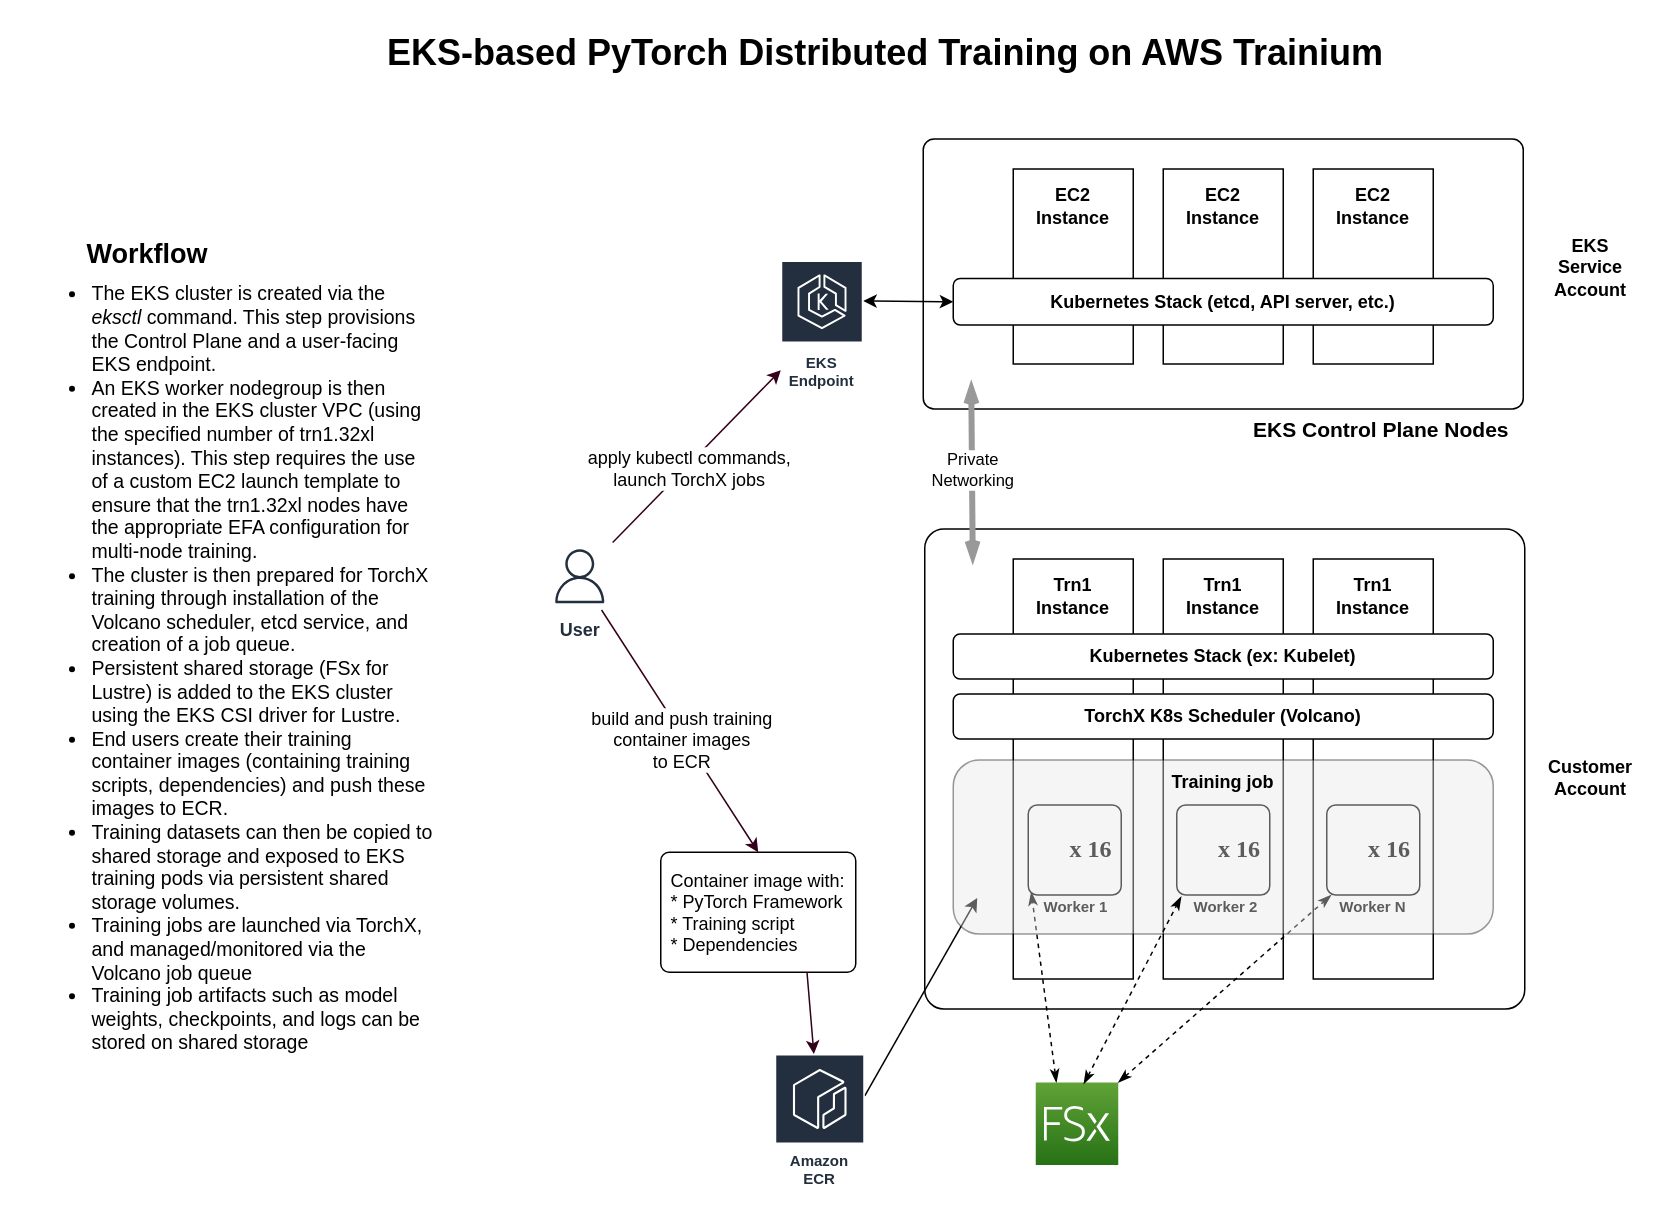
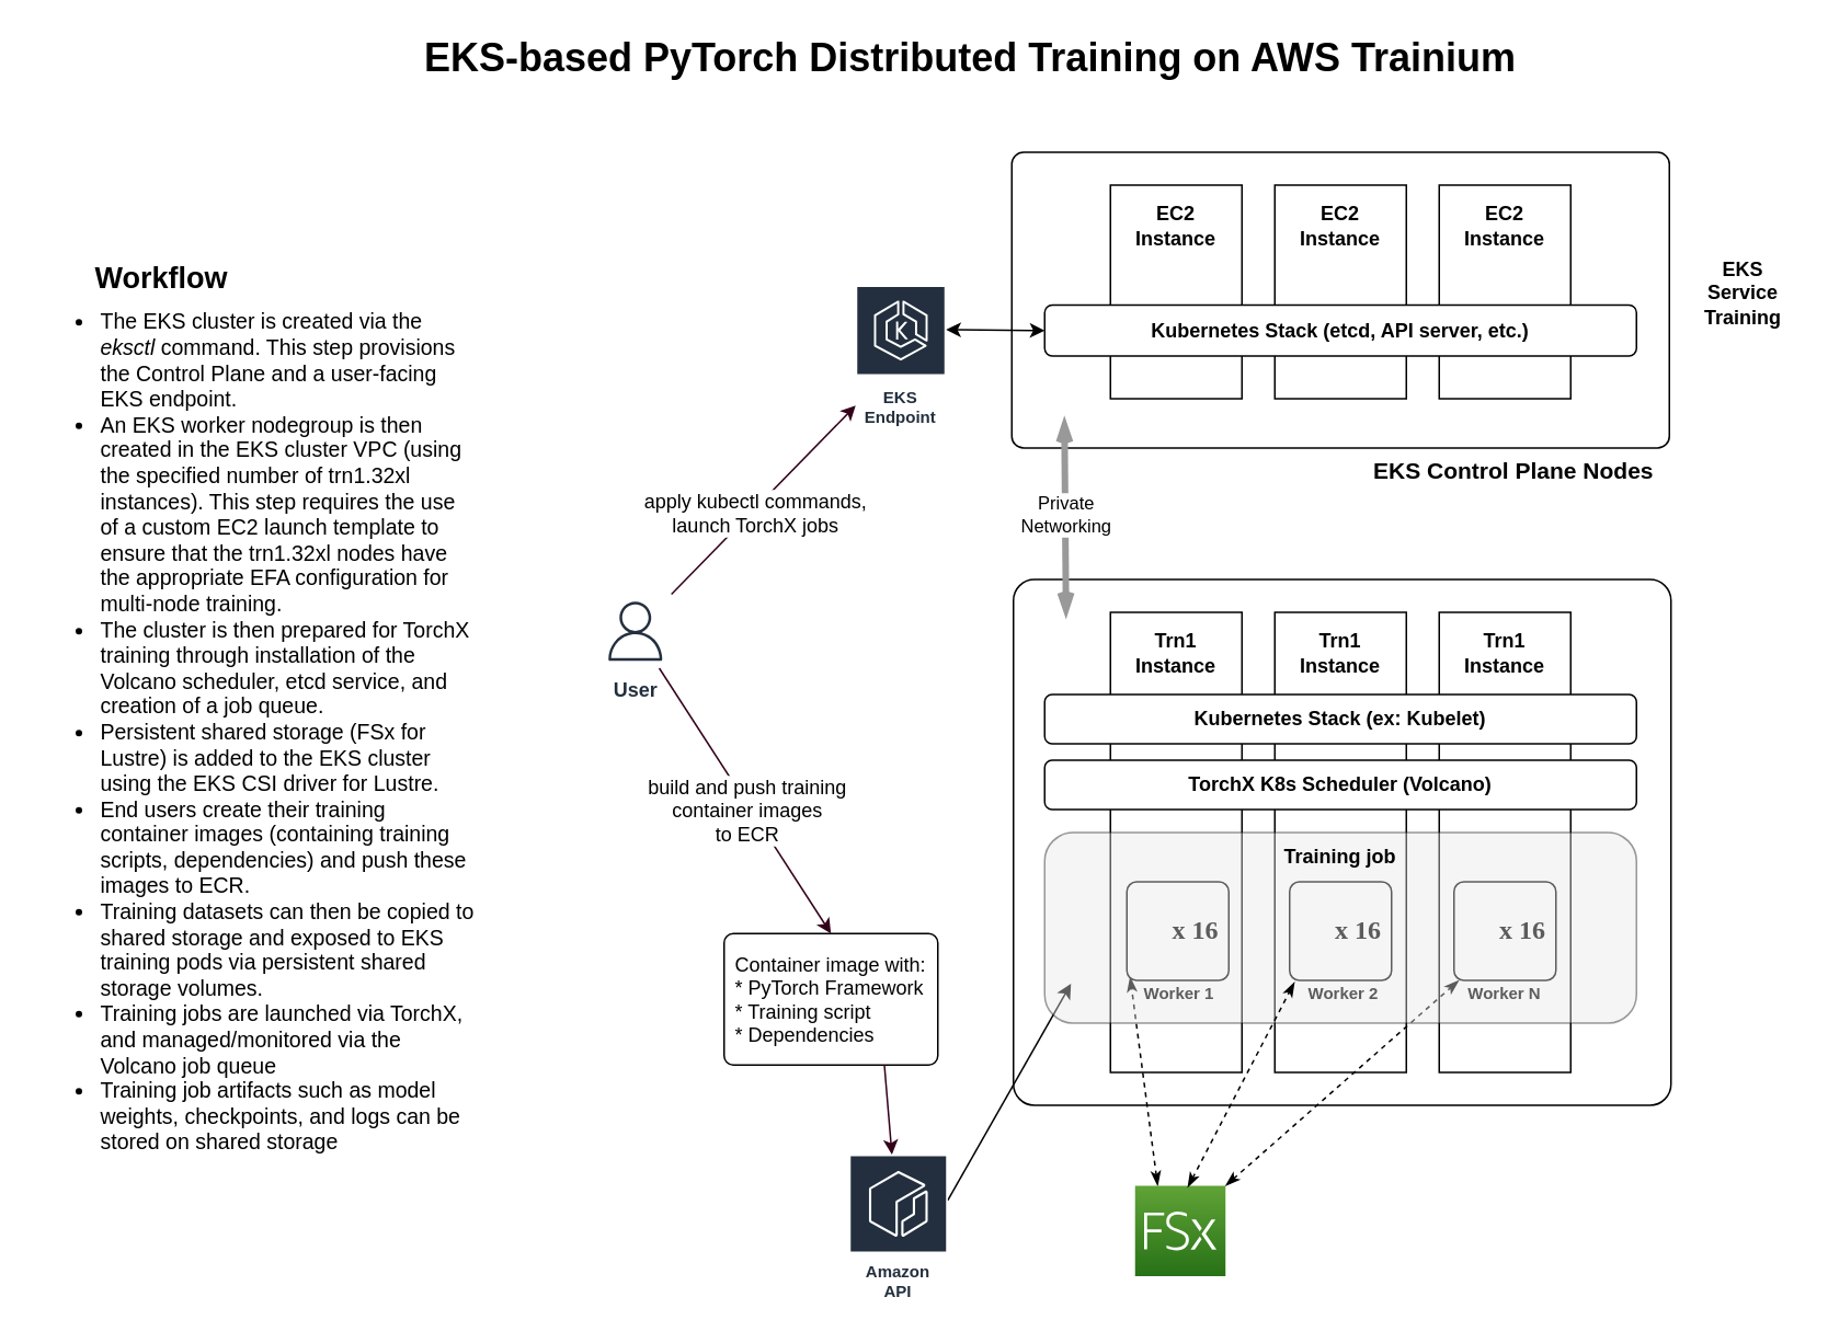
- <mxCell id="19" value="&lt;div style=&quot;font-size: 12px;&quot;&gt;&lt;font style=&quot;font-size: 12px;&quot;&gt;EKS&lt;/font&gt;&lt;/div&gt;&lt;div style=&quot;font-size: 12px;&quot;&gt;&lt;font style=&quot;font-size: 12px;&quot;&gt;Service&lt;/font&gt;&lt;/div&gt;&lt;div style=&quot;font-size: 12px;&quot;&gt;&lt;font style=&quot;font-size: 12px;&quot;&gt;Account&lt;/font&gt;&lt;/div&gt;" style="text;html=1;strokeColor=none;fillColor=none;align=center;verticalAlign=middle;whiteSpace=wrap;rounded=0;fontSize=12;fontStyle=1" parent="1" vertex="1"><mxGeometry x="1030" y="148" width="60" height="60" as="geometry" /></mxCell>
+ <mxCell id="19" value="&lt;div style=&quot;font-size: 12px;&quot;&gt;&lt;font style=&quot;font-size: 12px;&quot;&gt;EKS&lt;/font&gt;&lt;/div&gt;&lt;div style=&quot;font-size: 12px;&quot;&gt;&lt;font style=&quot;font-size: 12px;&quot;&gt;Service&lt;/font&gt;&lt;/div&gt;&lt;div style=&quot;font-size: 12px;&quot;&gt;&lt;font style=&quot;font-size: 12px;&quot;&gt;Training&lt;/font&gt;&lt;/div&gt;" style="text;html=1;strokeColor=none;fillColor=none;align=center;verticalAlign=middle;whiteSpace=wrap;rounded=0;fontSize=12;fontStyle=1" parent="1" vertex="1"><mxGeometry x="1030" y="148" width="60" height="60" as="geometry" /></mxCell>
- <mxCell id="20" value="&lt;div style=&quot;font-size: 12px;&quot;&gt;&lt;font style=&quot;font-size: 12px;&quot;&gt;Customer&lt;/font&gt;&lt;/div&gt;&lt;div style=&quot;font-size: 12px;&quot;&gt;&lt;font style=&quot;font-size: 12px;&quot;&gt;Account&lt;br style=&quot;font-size: 12px;&quot;&gt;&lt;/font&gt;&lt;/div&gt;" style="text;html=1;strokeColor=none;fillColor=none;align=center;verticalAlign=middle;whiteSpace=wrap;rounded=0;fontSize=12;fontStyle=1" parent="1" vertex="1"><mxGeometry x="1030" y="488" width="60" height="60" as="geometry" /></mxCell>
- <mxCell id="34" value="Amazon ECR" style="sketch=0;outlineConnect=0;fontColor=#232F3E;gradientColor=none;strokeColor=#ffffff;fillColor=#232F3E;dashed=0;verticalLabelPosition=middle;verticalAlign=bottom;align=center;html=1;whiteSpace=wrap;fontSize=10;fontStyle=1;spacing=3;shape=mxgraph.aws4.productIcon;prIcon=mxgraph.aws4.ecr;points=[[1,0.3],[0,0.3]]" parent="1" vertex="1"><mxGeometry x="516" y="702" width="60" height="93" as="geometry" /></mxCell>
+ <mxCell id="34" value="Amazon API" style="sketch=0;outlineConnect=0;fontColor=#232F3E;gradientColor=none;strokeColor=#ffffff;fillColor=#232F3E;dashed=0;verticalLabelPosition=middle;verticalAlign=bottom;align=center;html=1;whiteSpace=wrap;fontSize=10;fontStyle=1;spacing=3;shape=mxgraph.aws4.productIcon;prIcon=mxgraph.aws4.ecr;points=[[1,0.3],[0,0.3]]" parent="1" vertex="1"><mxGeometry x="516" y="702" width="60" height="93" as="geometry" /></mxCell>
